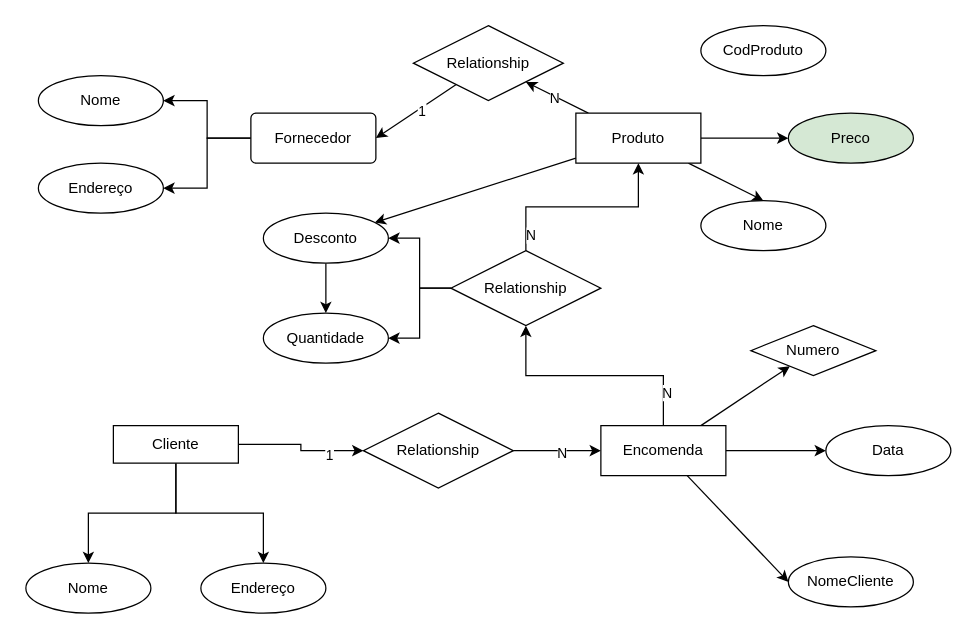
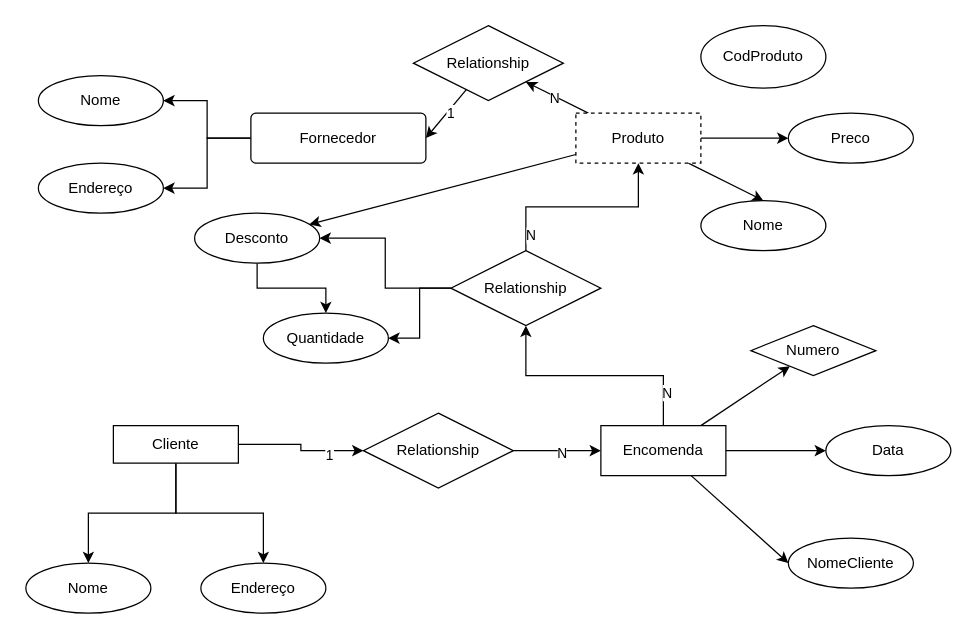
- <mxCell id="13" value="CodProduto" style="ellipse;whiteSpace=wrap;html=1;align=center;" vertex="1" parent="1"><mxGeometry x="560" y="20" width="100" height="40" as="geometry" /></mxCell>
+ <mxCell id="13" value="CodProduto" style="ellipse;whiteSpace=wrap;html=1;align=center;" vertex="1" parent="1"><mxGeometry x="560" y="20" width="100" height="50" as="geometry" /></mxCell>
- <mxCell id="4" value="Fornecedor" style="rounded=1;arcSize=10;whiteSpace=wrap;html=1;align=center;glass=0;" vertex="1" parent="1"><mxGeometry x="200" y="90" width="100" height="40" as="geometry" /></mxCell>
+ <mxCell id="4" value="Fornecedor" style="rounded=1;arcSize=10;whiteSpace=wrap;html=1;align=center;glass=0;" vertex="1" parent="1"><mxGeometry x="200" y="90" width="140" height="40" as="geometry" /></mxCell>
- <mxCell id="12" value="Produto" style="whiteSpace=wrap;html=1;align=center;" vertex="1" parent="1"><mxGeometry x="460" y="90" width="100" height="40" as="geometry" /></mxCell>
+ <mxCell id="12" value="Produto" style="whiteSpace=wrap;html=1;align=center;dashed=1;" vertex="1" parent="1"><mxGeometry x="460" y="90" width="100" height="40" as="geometry" /></mxCell>
- <mxCell id="16" value="Preco" style="ellipse;whiteSpace=wrap;html=1;align=center;fillColor=#d5e8d4;" vertex="1" parent="1"><mxGeometry x="630" y="90" width="100" height="40" as="geometry" /></mxCell>
+ <mxCell id="16" value="Preco" style="ellipse;whiteSpace=wrap;html=1;align=center;" vertex="1" parent="1"><mxGeometry x="630" y="90" width="100" height="40" as="geometry" /></mxCell>
- <mxCell id="44" value="Desconto" style="ellipse;whiteSpace=wrap;html=1;align=center;" vertex="1" parent="1"><mxGeometry x="210" y="170" width="100" height="40" as="geometry" /></mxCell>
+ <mxCell id="44" value="Desconto" style="ellipse;whiteSpace=wrap;html=1;align=center;" vertex="1" parent="1"><mxGeometry x="155" y="170" width="100" height="40" as="geometry" /></mxCell>
- <mxCell id="15" value="NomeCliente" style="ellipse;whiteSpace=wrap;html=1;align=center;" vertex="1" parent="1"><mxGeometry x="630" y="445" width="100" height="40" as="geometry" /></mxCell>
+ <mxCell id="15" value="NomeCliente" style="ellipse;whiteSpace=wrap;html=1;align=center;" vertex="1" parent="1"><mxGeometry x="630" y="430" width="100" height="40" as="geometry" /></mxCell>
